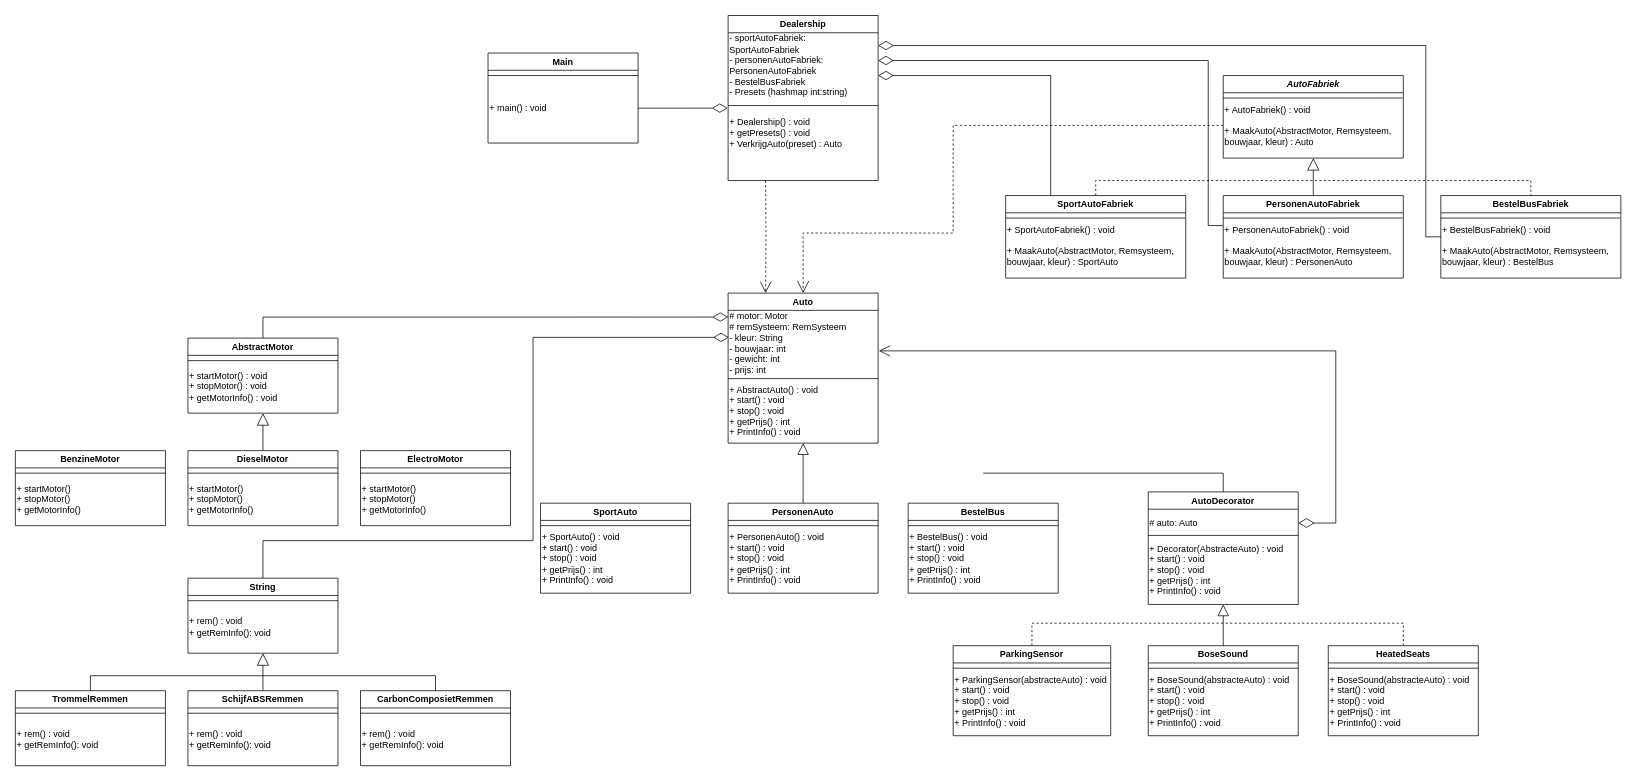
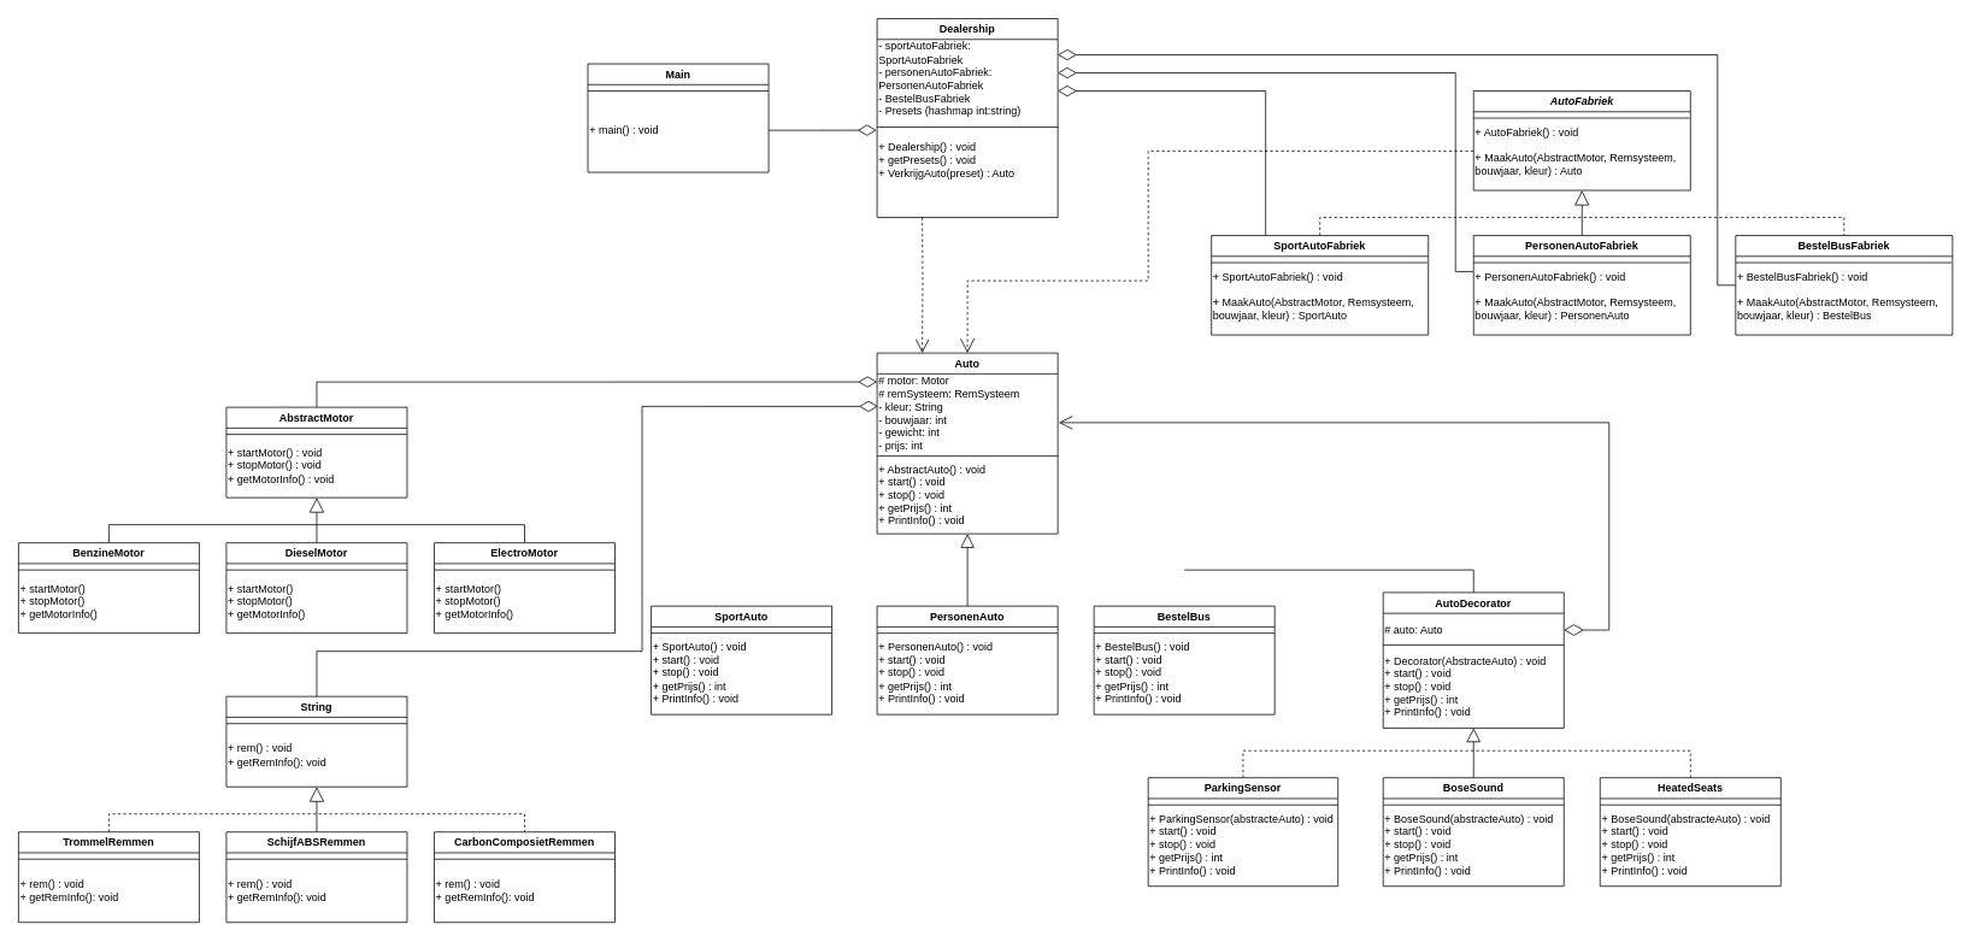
+ <mxCell id="44" style="edgeStyle=orthogonalEdgeStyle;rounded=0;orthogonalLoop=1;jettySize=auto;html=1;exitX=0.5;exitY=0;exitDx=0;exitDy=0;entryX=0.5;entryY=0;entryDx=0;entryDy=0;endArrow=none;endFill=0;" edge="1" parent="1" source="45" target="37"><mxGeometry relative="1" as="geometry" /></mxCell>
- <mxCell id="58" style="edgeStyle=orthogonalEdgeStyle;rounded=0;orthogonalLoop=1;jettySize=auto;html=1;exitX=0.5;exitY=0;exitDx=0;exitDy=0;entryX=0.5;entryY=0;entryDx=0;entryDy=0;endArrow=none;endFill=0;" edge="1" parent="1" source="59" target="51"><mxGeometry relative="1" as="geometry" /></mxCell>
+ <mxCell id="58" style="edgeStyle=orthogonalEdgeStyle;rounded=0;orthogonalLoop=1;jettySize=auto;html=1;exitX=0.5;exitY=0;exitDx=0;exitDy=0;entryX=0.5;entryY=0;entryDx=0;entryDy=0;endArrow=none;endFill=0;dashed=1;" edge="1" parent="1" source="59" target="51"><mxGeometry relative="1" as="geometry" /></mxCell>
